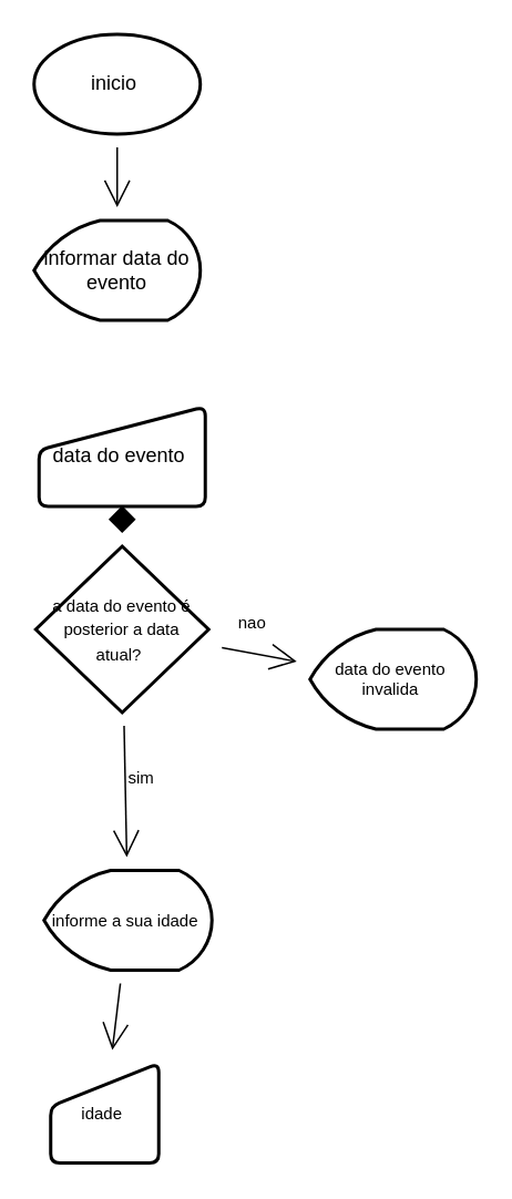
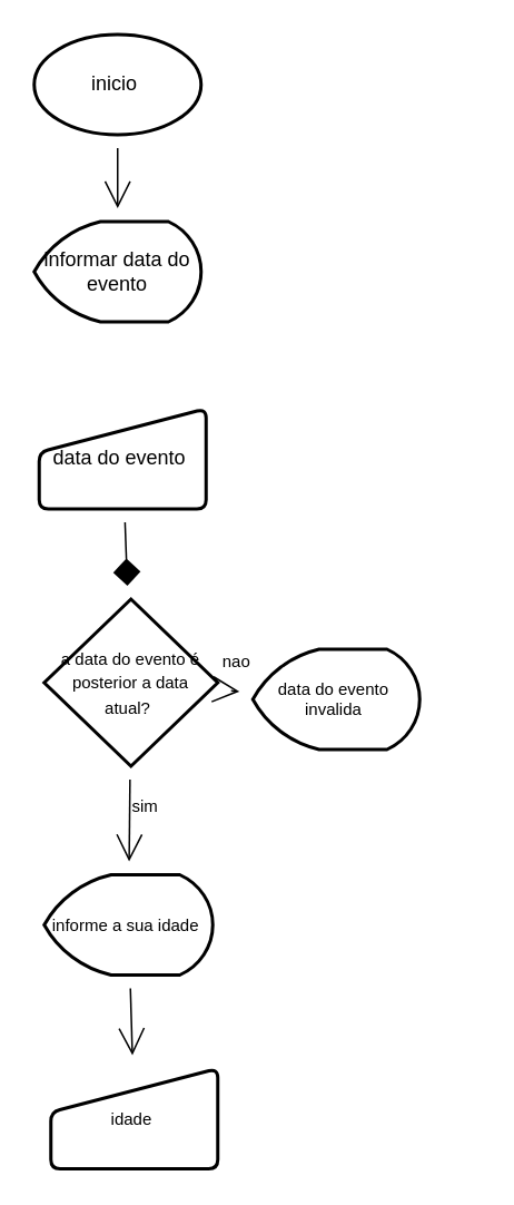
- <mxCell id="9" value="&lt;font style=&quot;font-size: 10px&quot;&gt;a data do evento é posterior a data atual?&lt;/font&gt;&amp;nbsp;" style="strokeWidth=2;html=1;shape=mxgraph.flowchart.decision;whiteSpace=wrap;hachureGap=4;" vertex="1" parent="1"><mxGeometry x="21" y="328" width="104" height="100" as="geometry" /></mxCell>
+ <mxCell id="9" value="&lt;font style=&quot;font-size: 10px&quot;&gt;a data do evento é posterior a data atual?&lt;/font&gt;&amp;nbsp;" style="strokeWidth=2;html=1;shape=mxgraph.flowchart.decision;whiteSpace=wrap;hachureGap=4;" vertex="1" parent="1"><mxGeometry x="26" y="358" width="104" height="100" as="geometry" /></mxCell>
- <mxCell id="12" value="data do evento&amp;nbsp; invalida&amp;nbsp;" style="strokeWidth=2;html=1;shape=mxgraph.flowchart.display;whiteSpace=wrap;hachureGap=4;fontSize=10;" vertex="1" parent="1"><mxGeometry x="186" y="378" width="100" height="60" as="geometry" /></mxCell>
+ <mxCell id="12" value="data do evento&amp;nbsp; invalida&amp;nbsp;" style="strokeWidth=2;html=1;shape=mxgraph.flowchart.display;whiteSpace=wrap;hachureGap=4;fontSize=10;" vertex="1" parent="1"><mxGeometry x="151" y="388" width="100" height="60" as="geometry" /></mxCell>
- <mxCell id="13" value="idade&amp;nbsp;" style="html=1;strokeWidth=2;shape=manualInput;whiteSpace=wrap;rounded=1;size=26;arcSize=11;hachureGap=4;fontSize=10;" vertex="1" parent="1"><mxGeometry x="30" y="639" width="65" height="60" as="geometry" /></mxCell>
+ <mxCell id="13" value="idade&amp;nbsp;" style="html=1;strokeWidth=2;shape=manualInput;whiteSpace=wrap;rounded=1;size=26;arcSize=11;hachureGap=4;fontSize=10;" vertex="1" parent="1"><mxGeometry x="30" y="639" width="100" height="60" as="geometry" /></mxCell>
